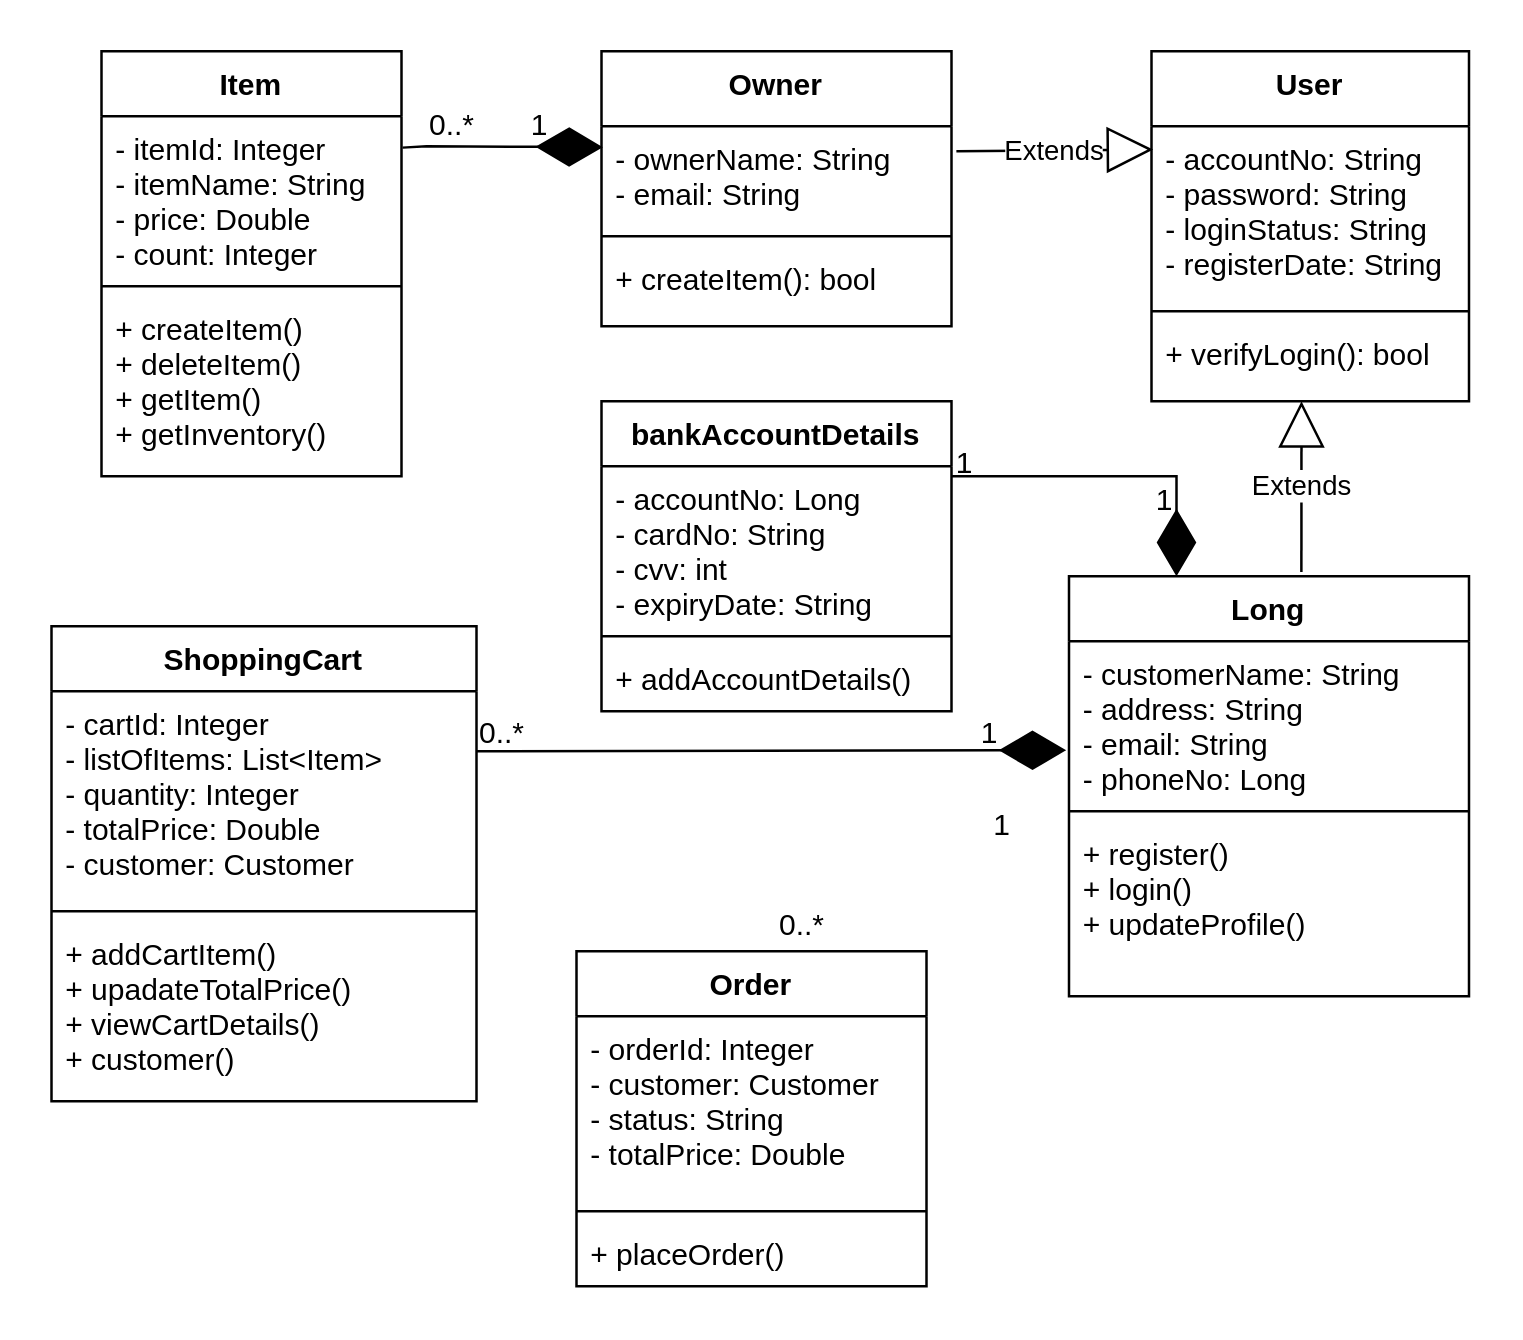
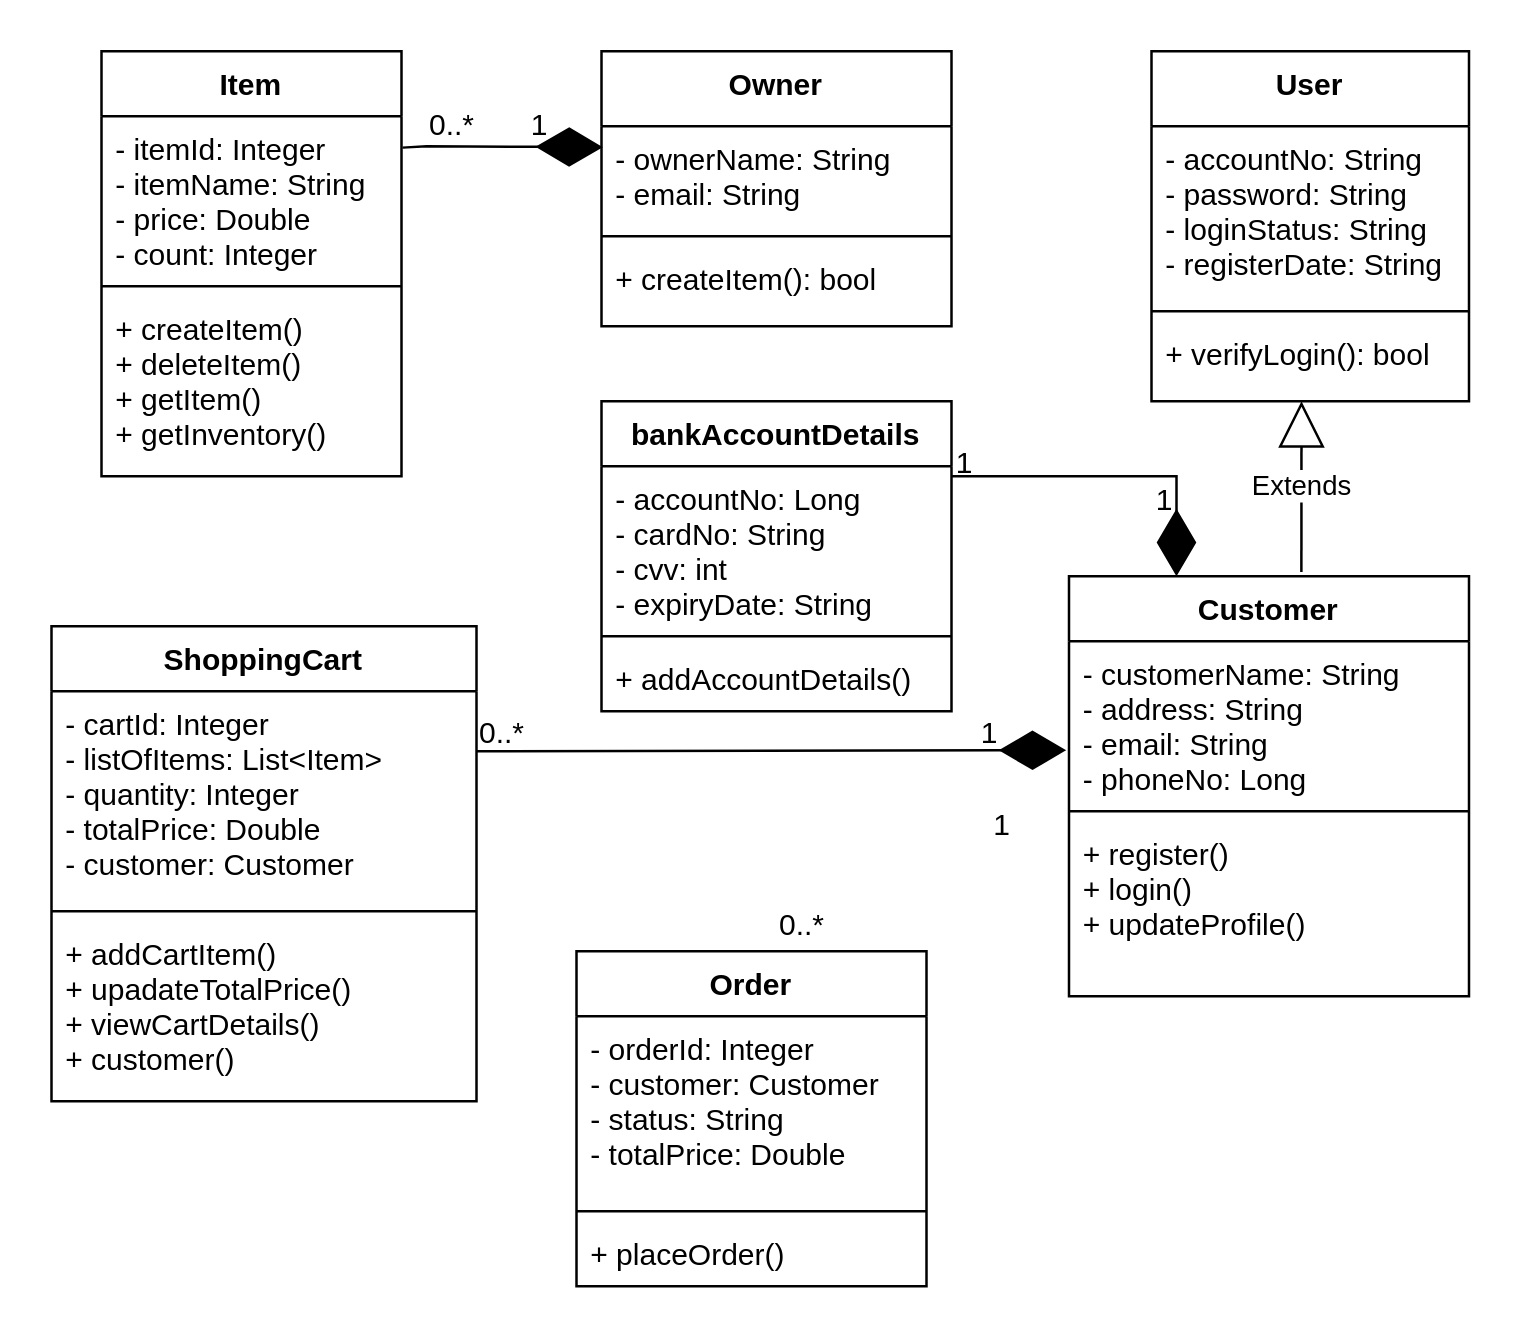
- <mxCell id="17" value="Extends" style="endArrow=block;endSize=16;endFill=0;html=1;rounded=0;exitX=1.014;exitY=0.25;exitDx=0;exitDy=0;exitPerimeter=0;entryX=0.005;entryY=0.133;entryDx=0;entryDy=0;entryPerimeter=0;" edge="1" parent="1" source="7" target="14"><mxGeometry width="160" relative="1" as="geometry"><mxPoint x="390" y="250" as="sourcePoint" /><mxPoint x="460" y="250" as="targetPoint" /></mxGeometry></mxCell>
- <mxCell id="18" value="Long" style="swimlane;fontStyle=1;align=center;verticalAlign=top;childLayout=stackLayout;horizontal=1;startSize=26;horizontalStack=0;resizeParent=1;resizeParentMax=0;resizeLast=0;collapsible=1;marginBottom=0;" vertex="1" parent="1"><mxGeometry x="427" y="230" width="160" height="168" as="geometry" /></mxCell>
+ <mxCell id="18" value="Customer" style="swimlane;fontStyle=1;align=center;verticalAlign=top;childLayout=stackLayout;horizontal=1;startSize=26;horizontalStack=0;resizeParent=1;resizeParentMax=0;resizeLast=0;collapsible=1;marginBottom=0;" vertex="1" parent="1"><mxGeometry x="427" y="230" width="160" height="168" as="geometry" /></mxCell>
